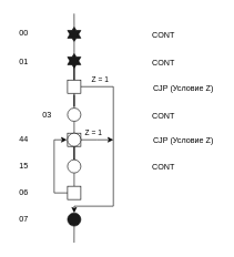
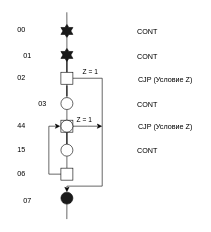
- <mxCell id="10" value="01" style="text;html=1;align=center;verticalAlign=middle;resizable=0;points=[];autosize=1;strokeColor=none;fillColor=none;" vertex="1" parent="1"><mxGeometry x="20" y="82.22" width="30" height="20" as="geometry" /></mxCell>
+ <mxCell id="10" value="01" style="text;html=1;align=center;verticalAlign=middle;resizable=0;points=[];autosize=1;strokeColor=none;fillColor=none;" vertex="1" parent="1"><mxGeometry x="30" y="82.22" width="30" height="20" as="geometry" /></mxCell>
+ <mxCell id="15" value="02" style="text;html=1;align=center;verticalAlign=middle;resizable=0;points=[];autosize=1;strokeColor=none;fillColor=none;" vertex="1" parent="1"><mxGeometry x="20" y="120" width="30" height="20" as="geometry" /></mxCell>
- <mxCell id="35" value="07" style="text;html=1;align=center;verticalAlign=middle;resizable=0;points=[];autosize=1;strokeColor=none;fillColor=none;" vertex="1" parent="1"><mxGeometry x="20" y="320" width="30" height="20" as="geometry" /></mxCell>
+ <mxCell id="35" value="07" style="text;html=1;align=center;verticalAlign=middle;resizable=0;points=[];autosize=1;strokeColor=none;fillColor=none;" vertex="1" parent="1"><mxGeometry x="30" y="325" width="30" height="20" as="geometry" /></mxCell>
